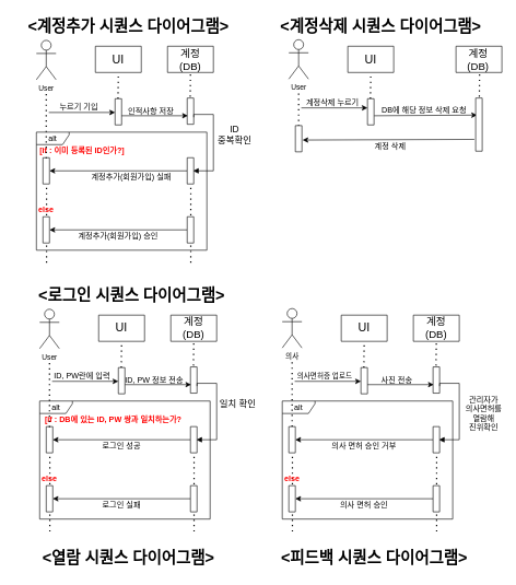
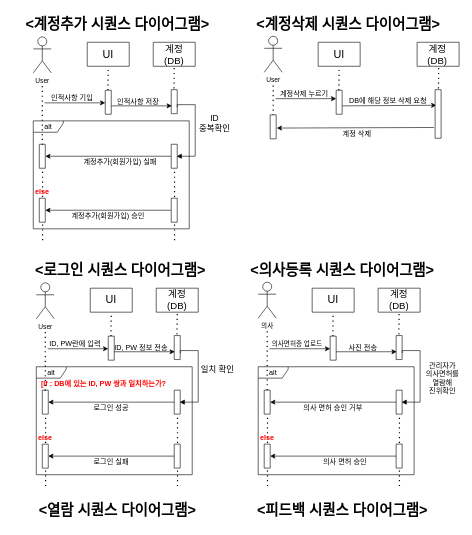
- <mxCell id="12" value="누르기 기입" style="text;html=1;strokeColor=none;fillColor=none;align=center;verticalAlign=middle;whiteSpace=wrap;rounded=0;fontSize=12;" parent="8" vertex="1"><mxGeometry x="-80" y="83" width="110" height="20" as="geometry" /></mxCell>
+ <mxCell id="12" value="인적사항 기입" style="text;html=1;strokeColor=none;fillColor=none;align=center;verticalAlign=middle;whiteSpace=wrap;rounded=0;fontSize=12;" parent="8" vertex="1"><mxGeometry x="-80" y="83" width="110" height="20" as="geometry" /></mxCell>
- <mxCell id="30" value="[if : 이미 등록된 ID인가?]" style="text;html=1;strokeColor=none;fillColor=none;align=center;verticalAlign=middle;whiteSpace=wrap;rounded=0;fontSize=12;fontColor=#FF0000;fontStyle=1" parent="2" vertex="1"><mxGeometry x="35" y="199" width="140" height="20" as="geometry" /></mxCell>
+ <mxCell id="90" value="&amp;lt;의사등록 시퀀스 다이어그램&amp;gt;" style="text;strokeColor=none;fillColor=none;html=1;fontSize=24;fontStyle=1;verticalAlign=middle;align=center;" parent="86" vertex="1"><mxGeometry width="350" height="40" as="geometry" /></mxCell>
- <mxCell id="111" value="의사 면허 승인" style="text;html=1;strokeColor=none;fillColor=none;align=center;verticalAlign=middle;whiteSpace=wrap;rounded=0;fontSize=12;" parent="86" vertex="1"><mxGeometry x="90" y="330" width="140" height="20" as="geometry" /></mxCell>
+ <mxCell id="111" value="의사 면허 승인" style="text;html=1;strokeColor=none;fillColor=none;align=center;verticalAlign=middle;whiteSpace=wrap;rounded=0;fontSize=12;" parent="86" vertex="1"><mxGeometry x="110" y="330" width="140" height="20" as="geometry" /></mxCell>
